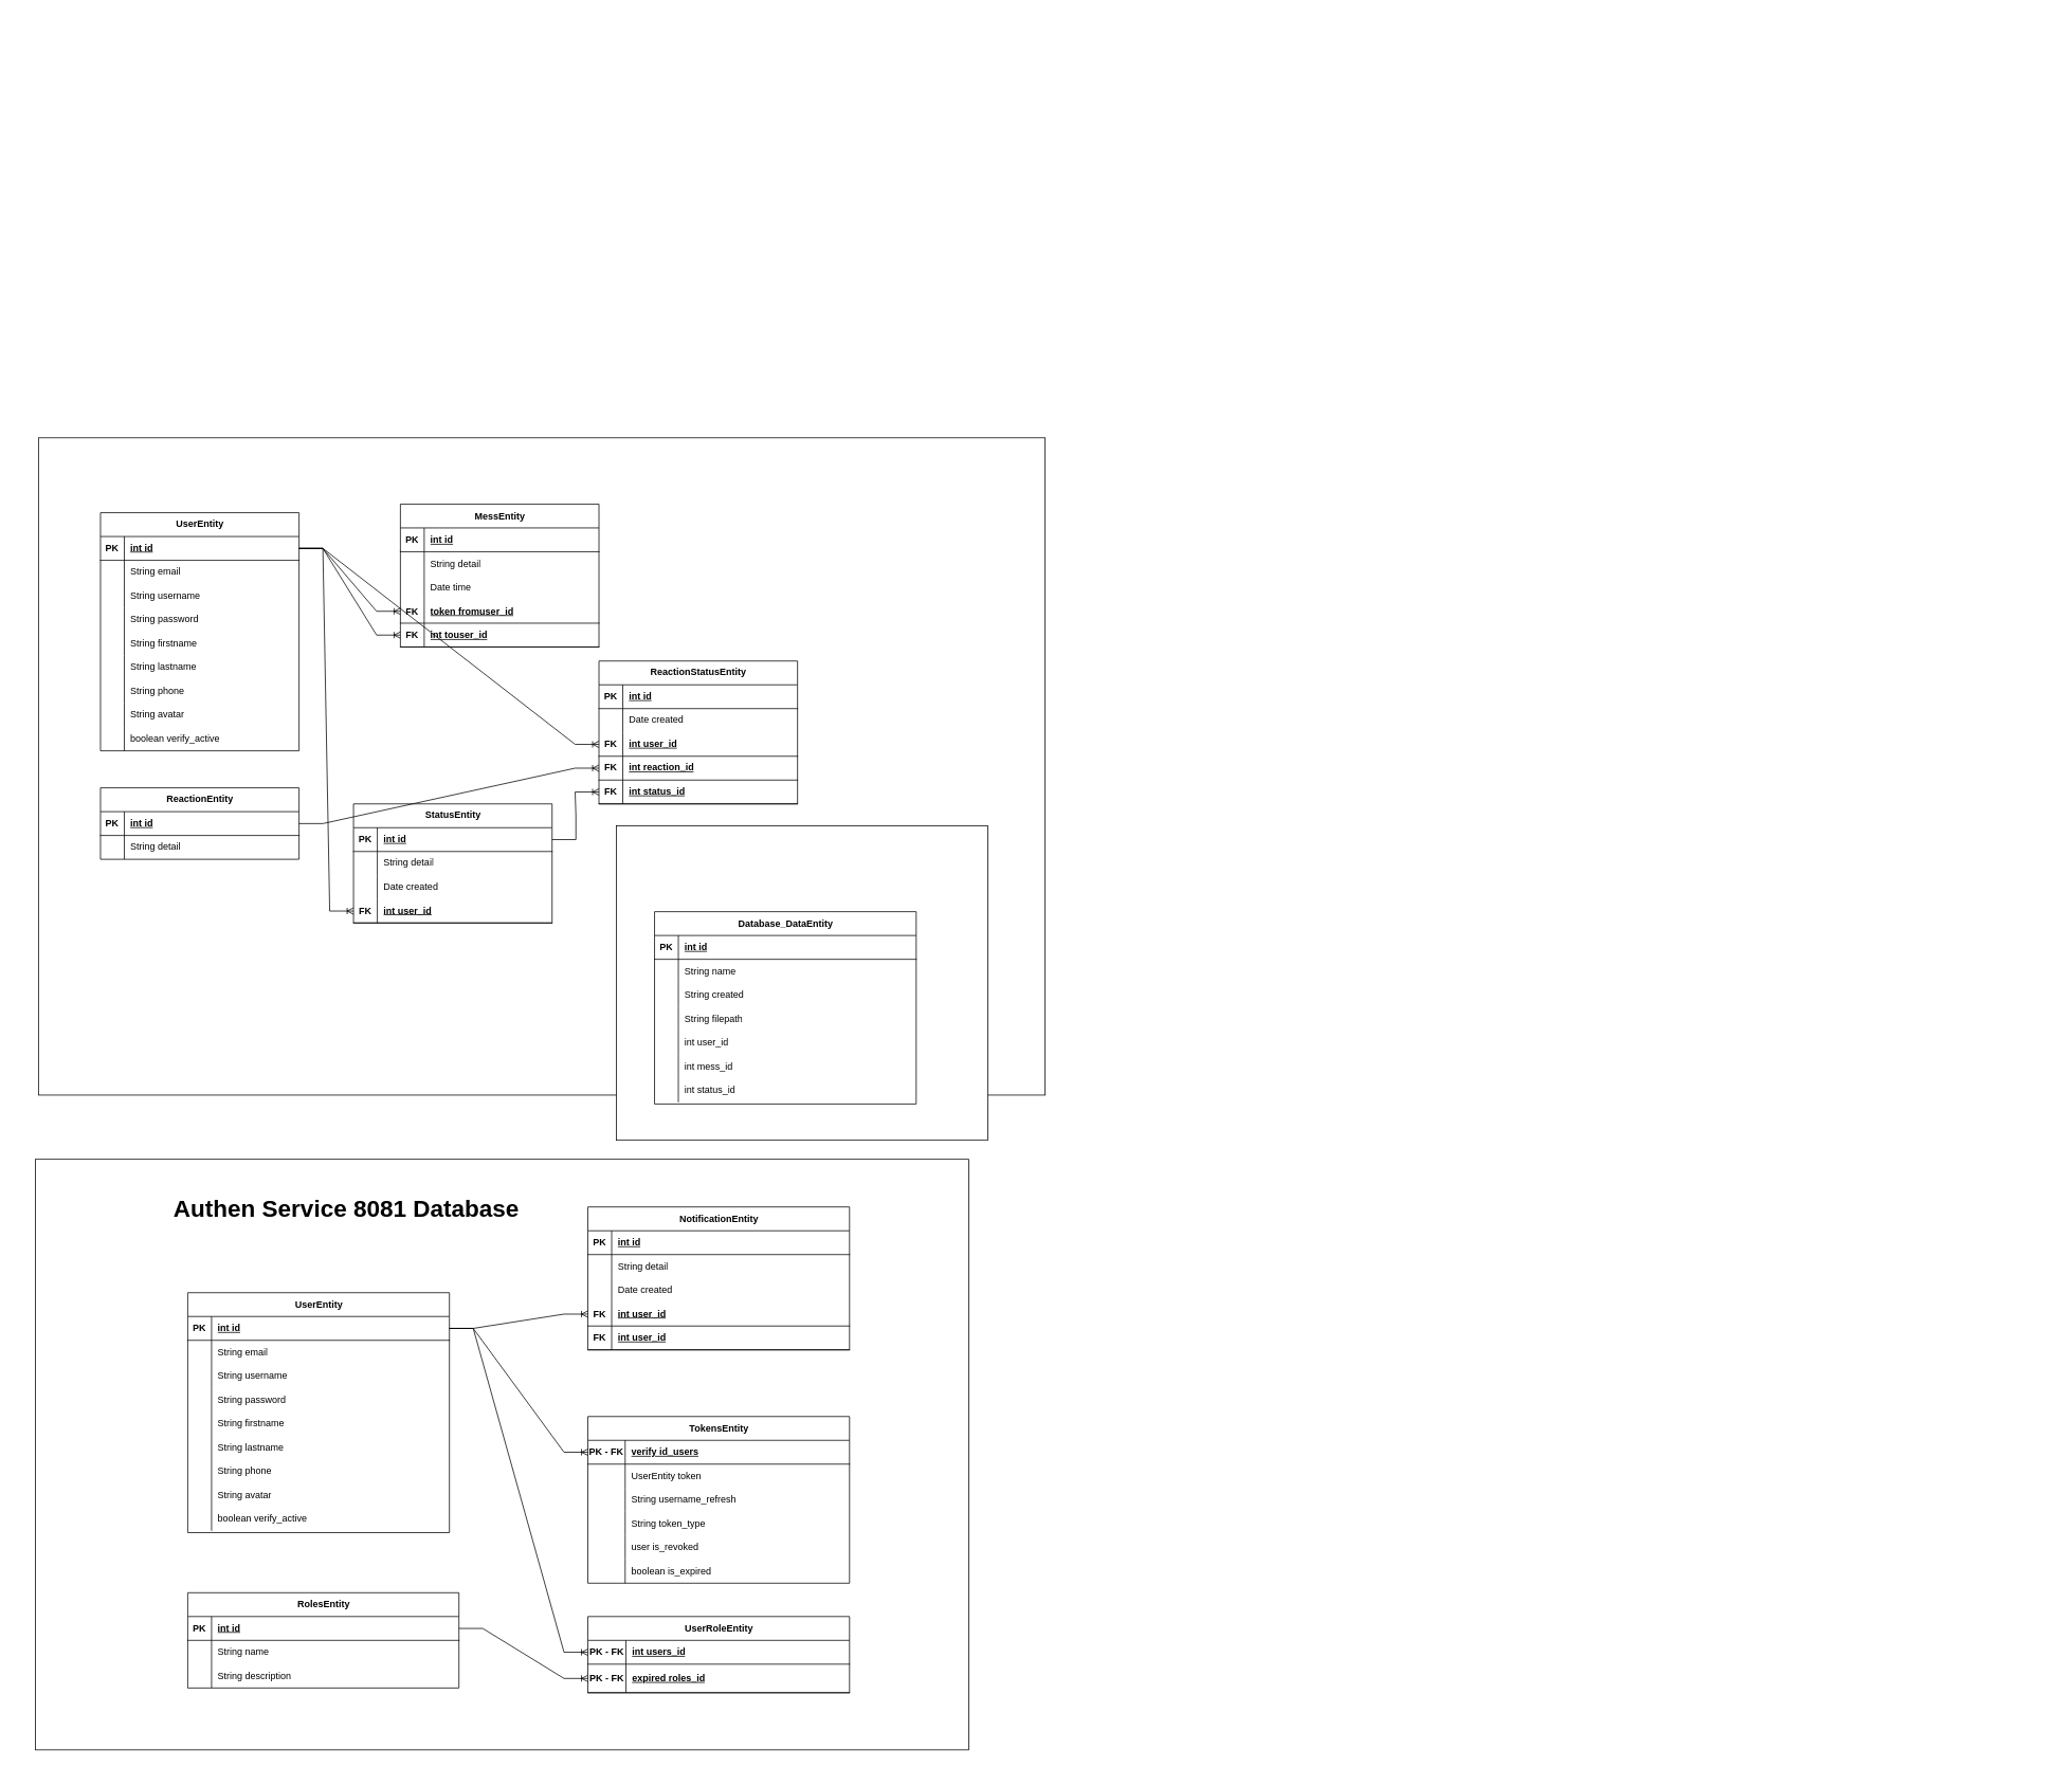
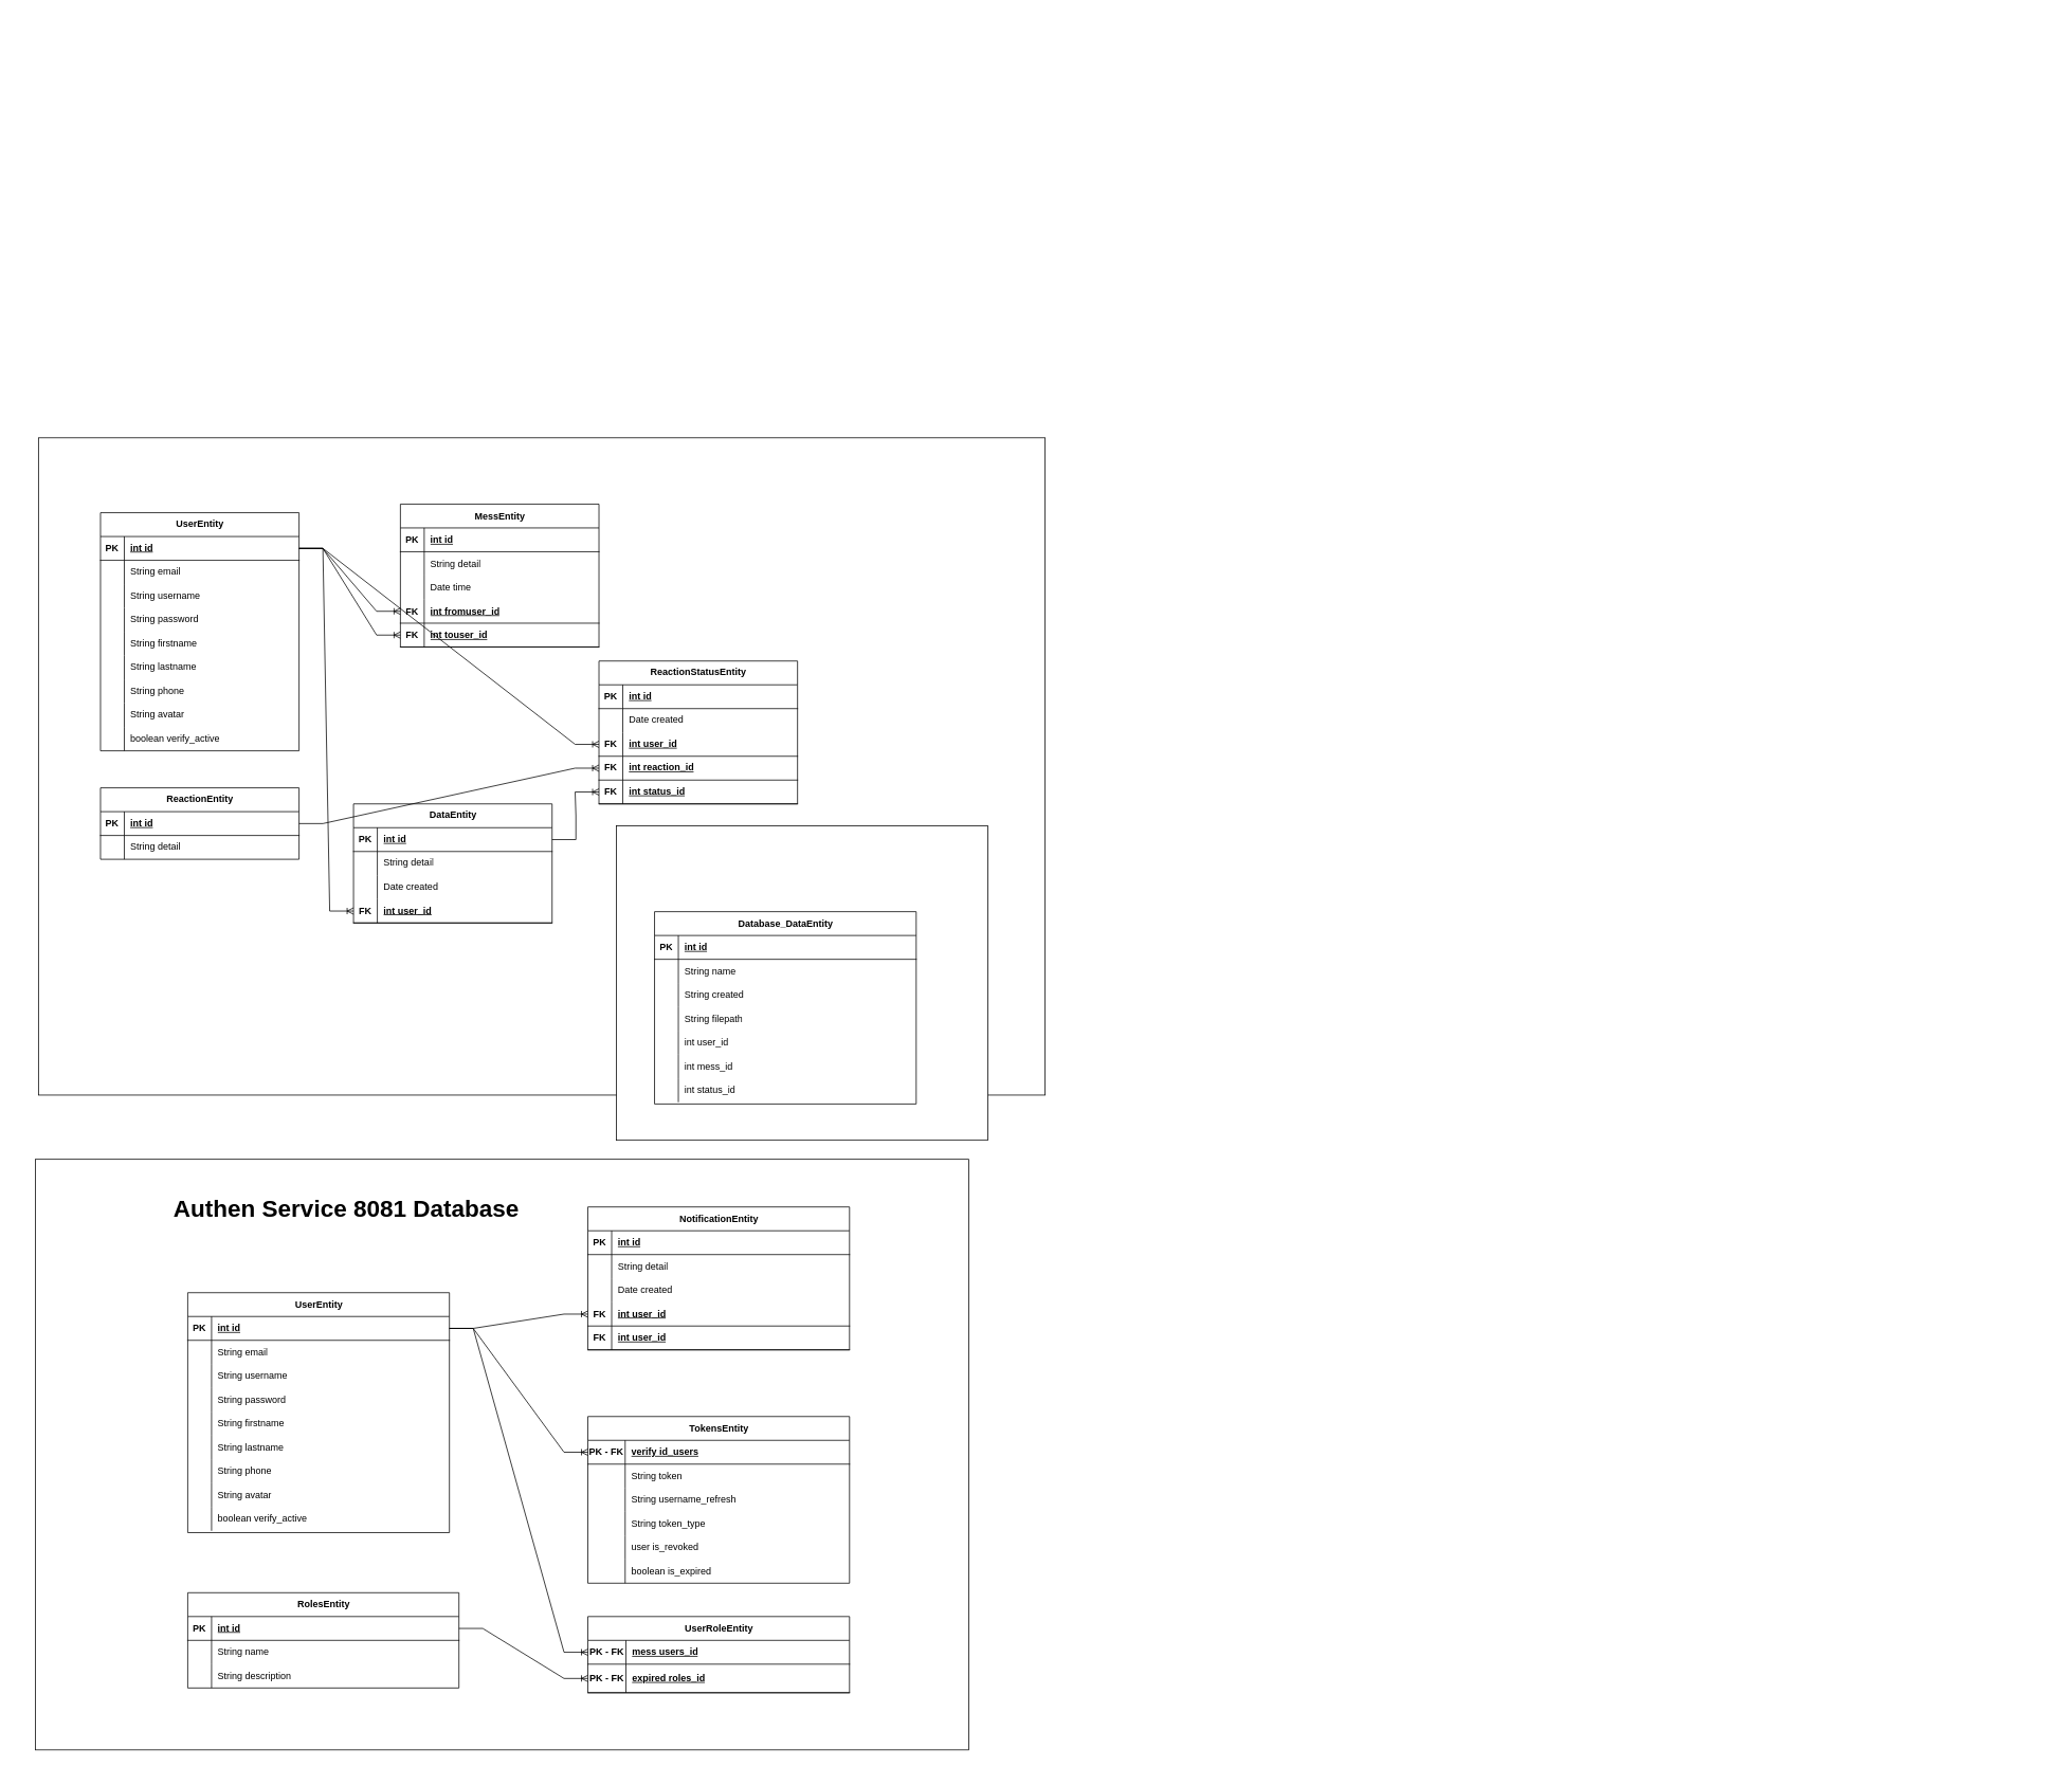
- <mxCell id="18" value="token fromuser_id" style="shape=partialRectangle;connectable=0;fillColor=none;top=0;left=0;bottom=0;right=0;align=left;spacingLeft=6;fontStyle=5;overflow=hidden;whiteSpace=wrap;html=1;" parent="16" vertex="1"><mxGeometry x="30" width="220.13" height="30" as="geometry"><mxRectangle width="220.13" height="30" as="alternateBounds" /></mxGeometry></mxCell>
+ <mxCell id="18" value="int fromuser_id" style="shape=partialRectangle;connectable=0;fillColor=none;top=0;left=0;bottom=0;right=0;align=left;spacingLeft=6;fontStyle=5;overflow=hidden;whiteSpace=wrap;html=1;" parent="16" vertex="1"><mxGeometry x="30" width="220.13" height="30" as="geometry"><mxRectangle width="220.13" height="30" as="alternateBounds" /></mxGeometry></mxCell>
- <mxCell id="29" value="StatusEntity" style="shape=table;startSize=30;container=1;collapsible=1;childLayout=tableLayout;fixedRows=1;rowLines=0;fontStyle=1;align=center;resizeLast=1;html=1;" parent="4" vertex="1"><mxGeometry x="412.823" y="440.203" width="250.13" height="150" as="geometry" /></mxCell>
+ <mxCell id="29" value="DataEntity" style="shape=table;startSize=30;container=1;collapsible=1;childLayout=tableLayout;fixedRows=1;rowLines=0;fontStyle=1;align=center;resizeLast=1;html=1;" parent="4" vertex="1"><mxGeometry x="412.823" y="440.203" width="250.13" height="150" as="geometry" /></mxCell>
- <mxCell id="159" value="UserEntity&amp;nbsp;token" style="shape=partialRectangle;connectable=0;fillColor=none;top=0;left=0;bottom=0;right=0;align=left;spacingLeft=6;overflow=hidden;whiteSpace=wrap;html=1;" parent="157" vertex="1"><mxGeometry x="47" width="282.61" height="30" as="geometry"><mxRectangle width="282.61" height="30" as="alternateBounds" /></mxGeometry></mxCell>
+ <mxCell id="159" value="String&amp;nbsp;token" style="shape=partialRectangle;connectable=0;fillColor=none;top=0;left=0;bottom=0;right=0;align=left;spacingLeft=6;overflow=hidden;whiteSpace=wrap;html=1;" parent="157" vertex="1"><mxGeometry x="47" width="282.61" height="30" as="geometry"><mxRectangle width="282.61" height="30" as="alternateBounds" /></mxGeometry></mxCell>
- <mxCell id="149" value="int&amp;nbsp;users_id" style="shape=partialRectangle;connectable=0;fillColor=none;top=0;left=0;bottom=0;right=0;align=left;spacingLeft=6;fontStyle=5;overflow=hidden;whiteSpace=wrap;html=1;" parent="147" vertex="1"><mxGeometry x="48" width="281.61" height="30" as="geometry"><mxRectangle width="281.61" height="30" as="alternateBounds" /></mxGeometry></mxCell>
+ <mxCell id="149" value="mess&amp;nbsp;users_id" style="shape=partialRectangle;connectable=0;fillColor=none;top=0;left=0;bottom=0;right=0;align=left;spacingLeft=6;fontStyle=5;overflow=hidden;whiteSpace=wrap;html=1;" parent="147" vertex="1"><mxGeometry x="48" width="281.61" height="30" as="geometry"><mxRectangle width="281.61" height="30" as="alternateBounds" /></mxGeometry></mxCell>
